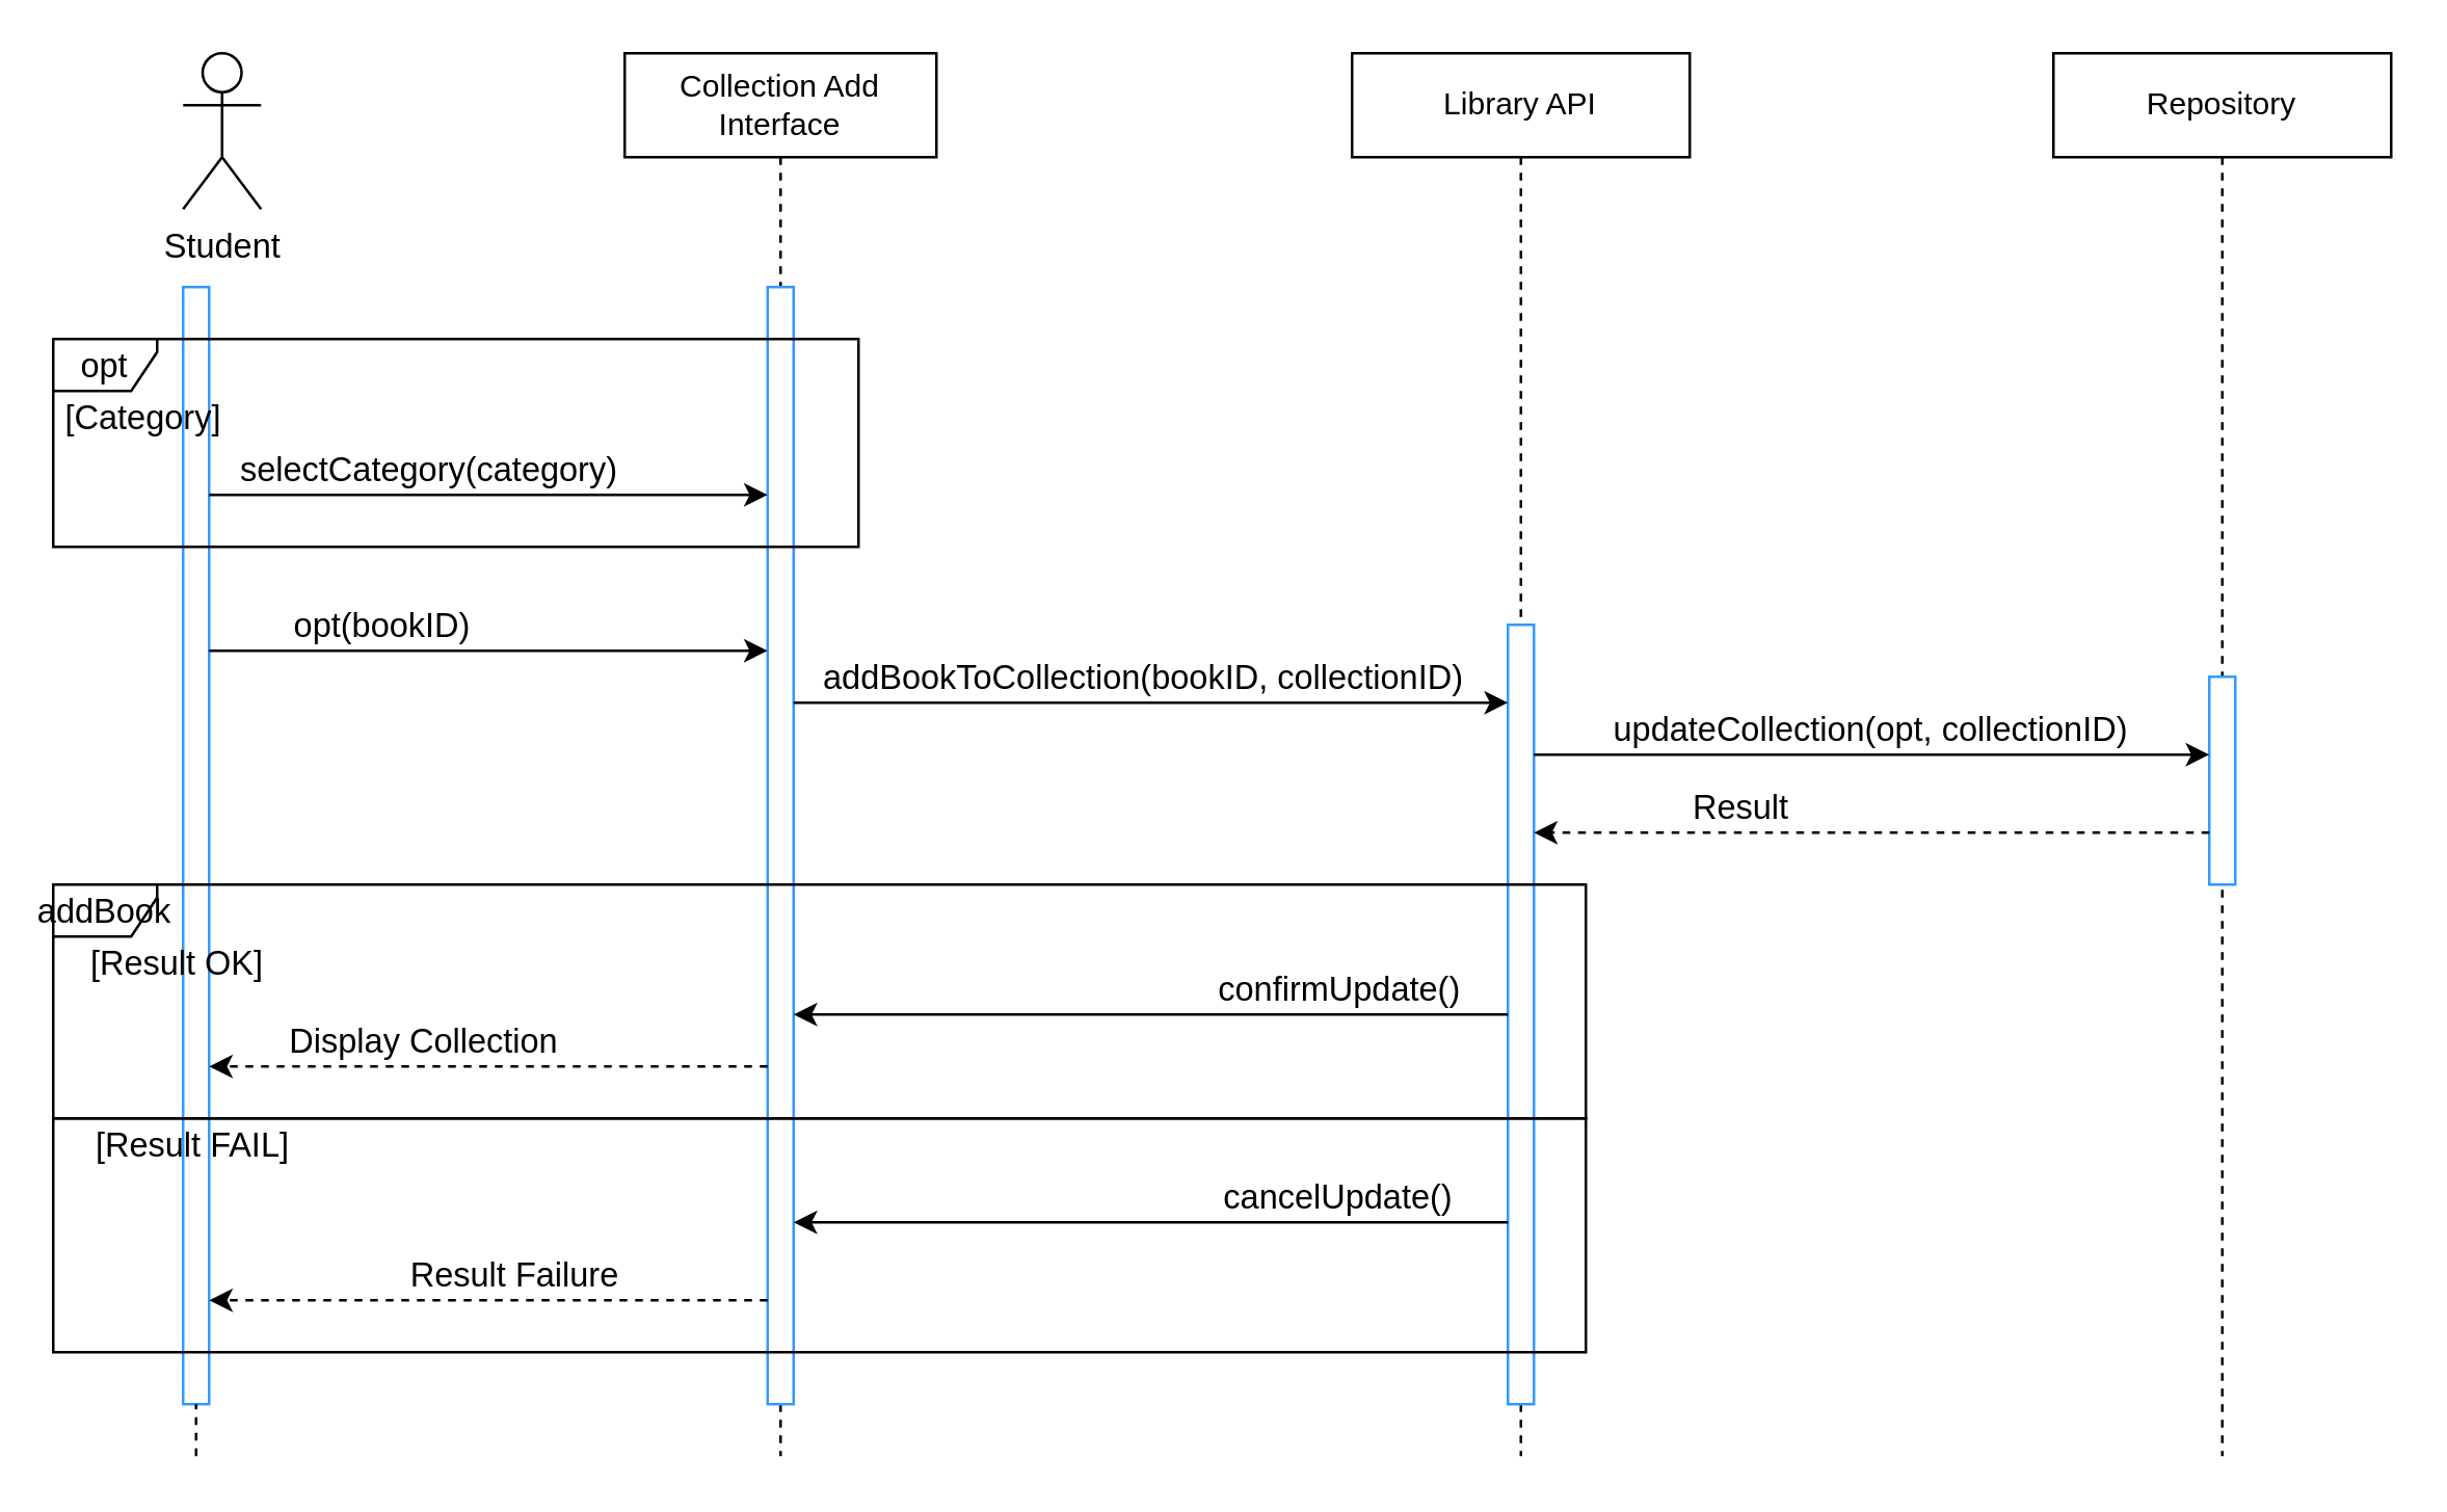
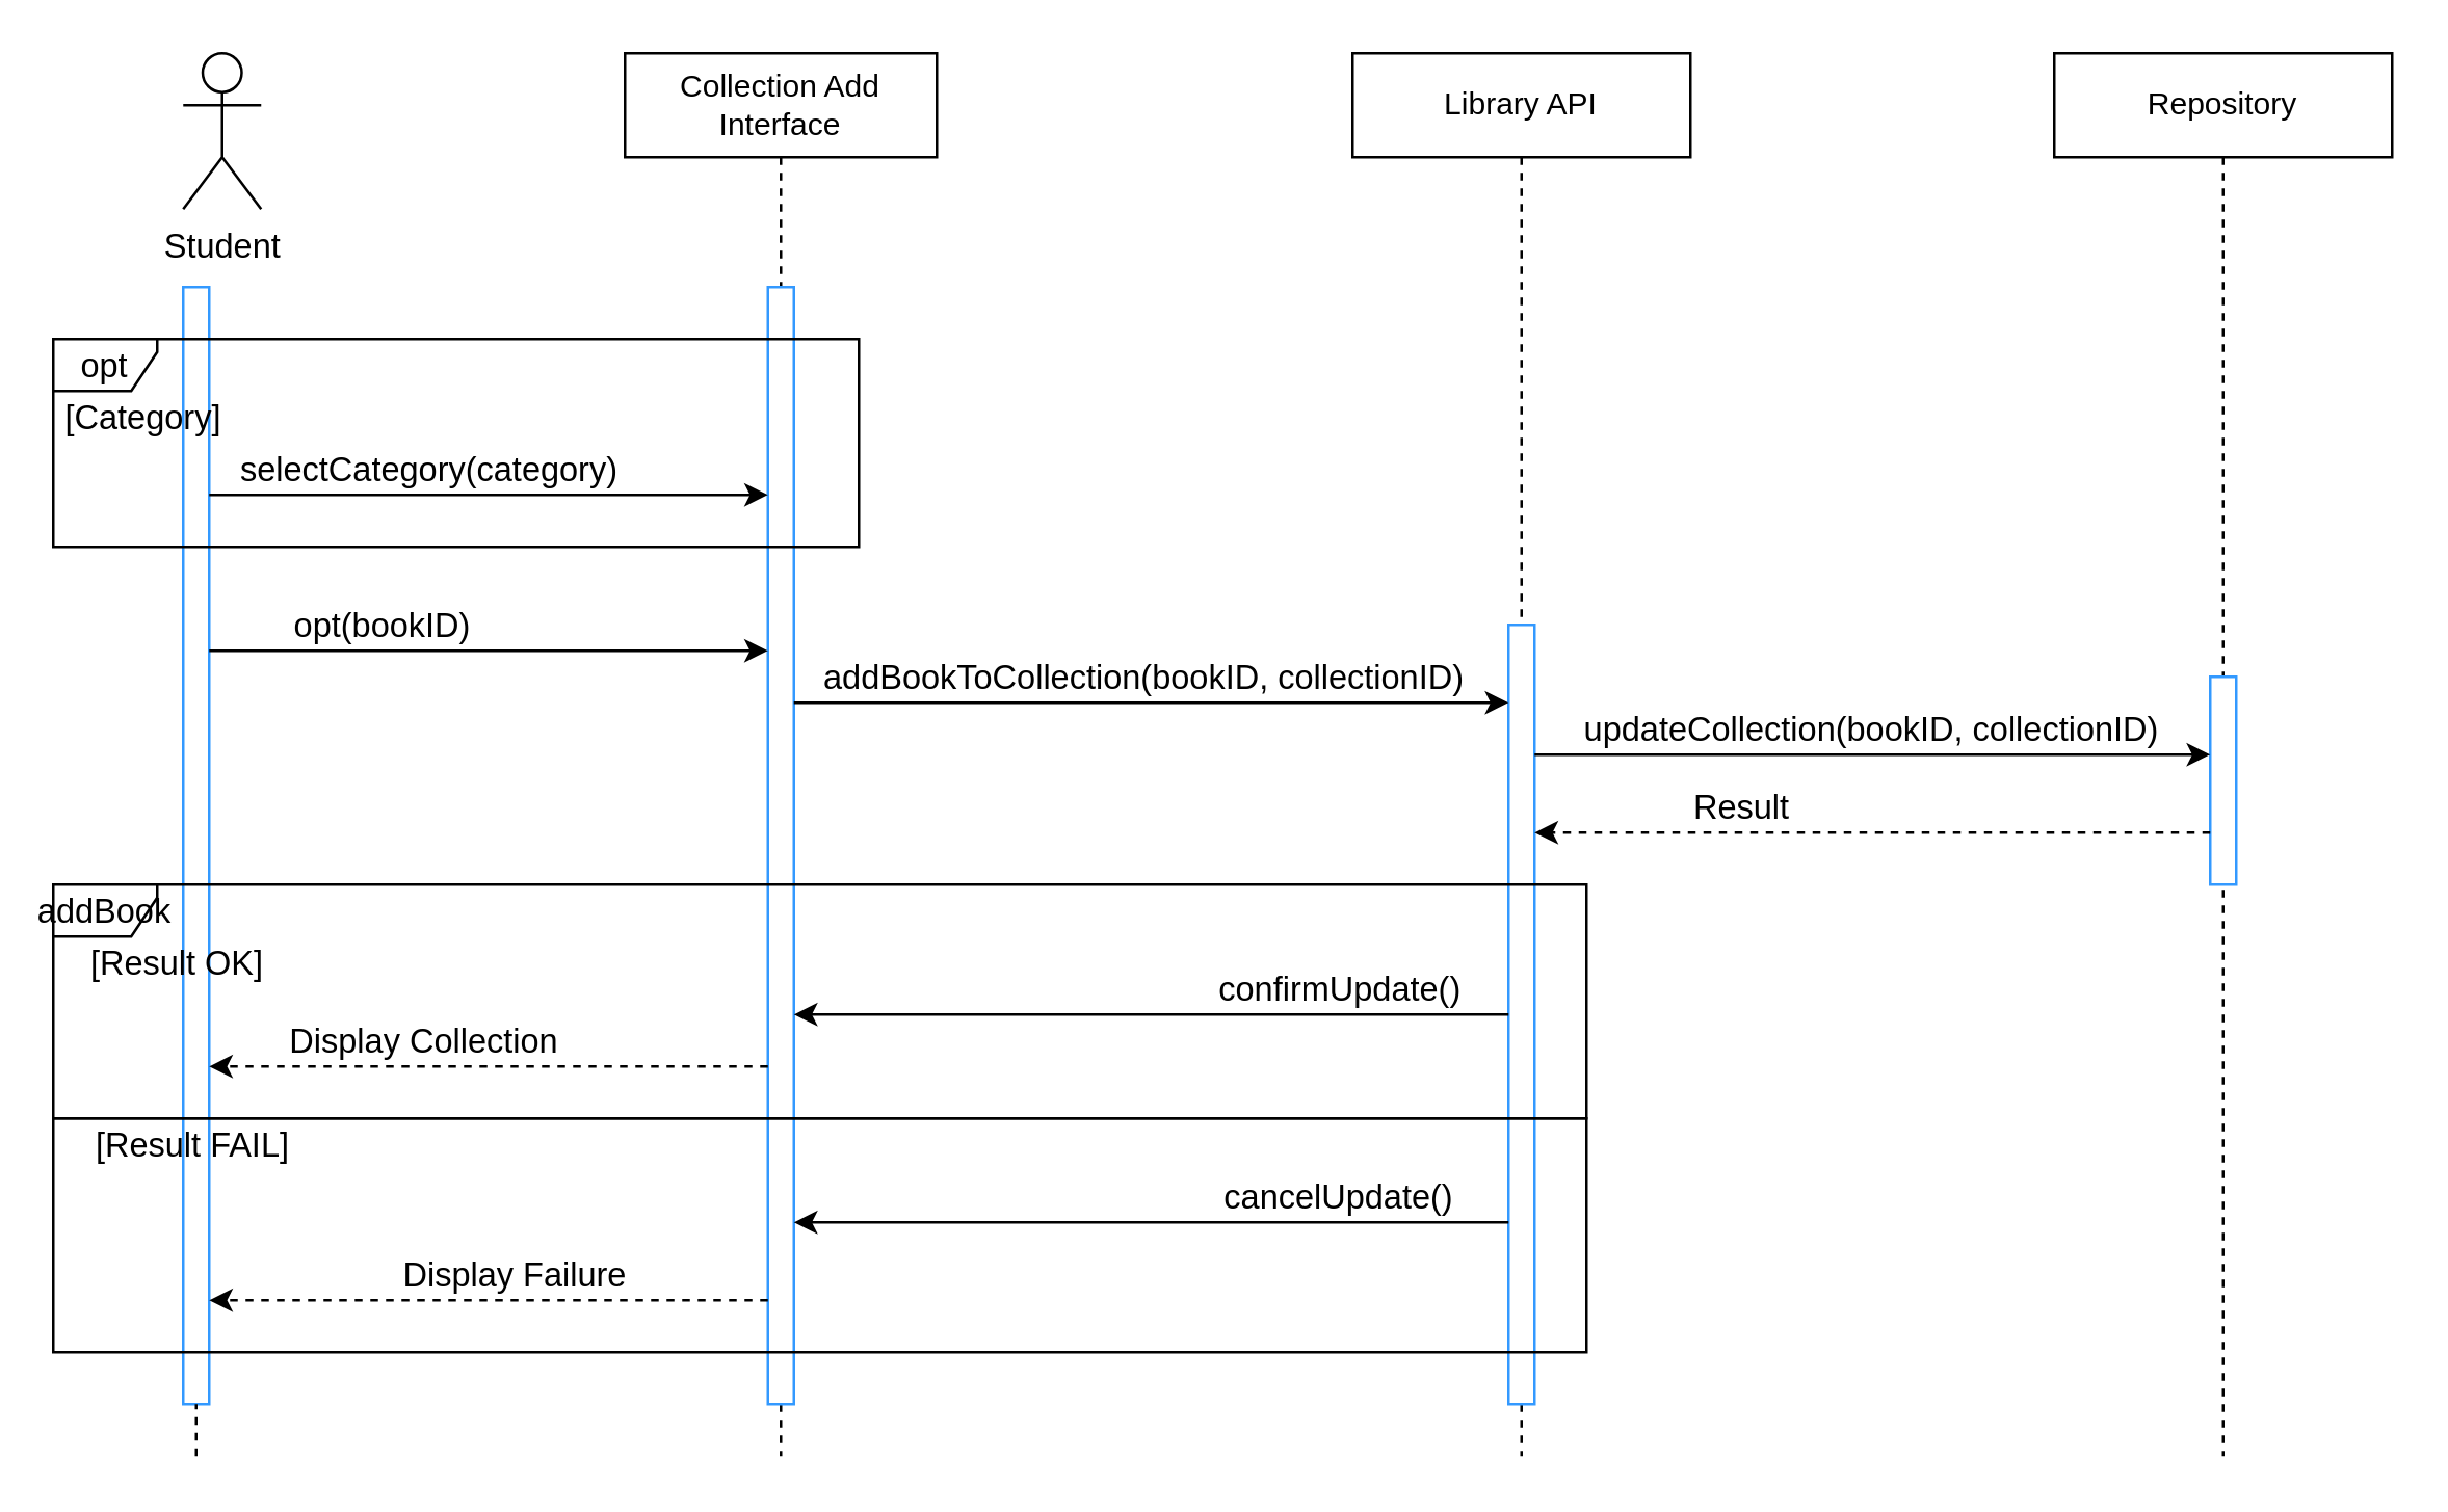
- <mxCell id="20" value="updateCollection(opt, collectionID)" style="text;html=1;strokeColor=none;fillColor=none;align=center;verticalAlign=middle;whiteSpace=wrap;rounded=0;fontSize=13;" parent="1" vertex="1"><mxGeometry x="600" y="270" width="240" height="20" as="geometry" /></mxCell>
+ <mxCell id="20" value="updateCollection(bookID, collectionID)" style="text;html=1;strokeColor=none;fillColor=none;align=center;verticalAlign=middle;whiteSpace=wrap;rounded=0;fontSize=13;" parent="1" vertex="1"><mxGeometry x="600" y="270" width="240" height="20" as="geometry" /></mxCell>
- <mxCell id="32" value="Result Failure" style="text;html=1;strokeColor=none;fillColor=none;align=center;verticalAlign=middle;whiteSpace=wrap;rounded=0;fontSize=13;" parent="1" vertex="1"><mxGeometry x="120" y="480" width="155.62" height="20" as="geometry" /></mxCell>
+ <mxCell id="32" value="Display Failure" style="text;html=1;strokeColor=none;fillColor=none;align=center;verticalAlign=middle;whiteSpace=wrap;rounded=0;fontSize=13;" parent="1" vertex="1"><mxGeometry x="120" y="480" width="155.62" height="20" as="geometry" /></mxCell>
